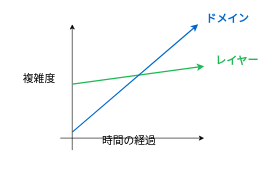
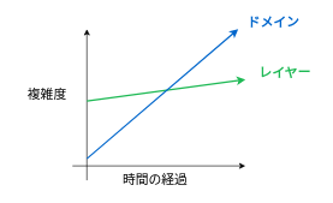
- <mxCell id="3" value="&lt;font style=&quot;font-size: 18px&quot;&gt;時間の経過&lt;/font&gt;" style="text;html=1;strokeColor=none;fillColor=none;align=center;verticalAlign=middle;whiteSpace=wrap;rounded=0;" vertex="1" parent="1"><mxGeometry x="150" y="225" width="130" height="20" as="geometry" /></mxCell>
+ <mxCell id="3" value="&lt;font style=&quot;font-size: 18px&quot;&gt;時間の経過&lt;/font&gt;" style="text;html=1;strokeColor=none;fillColor=none;align=center;verticalAlign=middle;whiteSpace=wrap;rounded=0;" vertex="1" parent="1"><mxGeometry x="150" y="240" width="130" height="20" as="geometry" /></mxCell>
